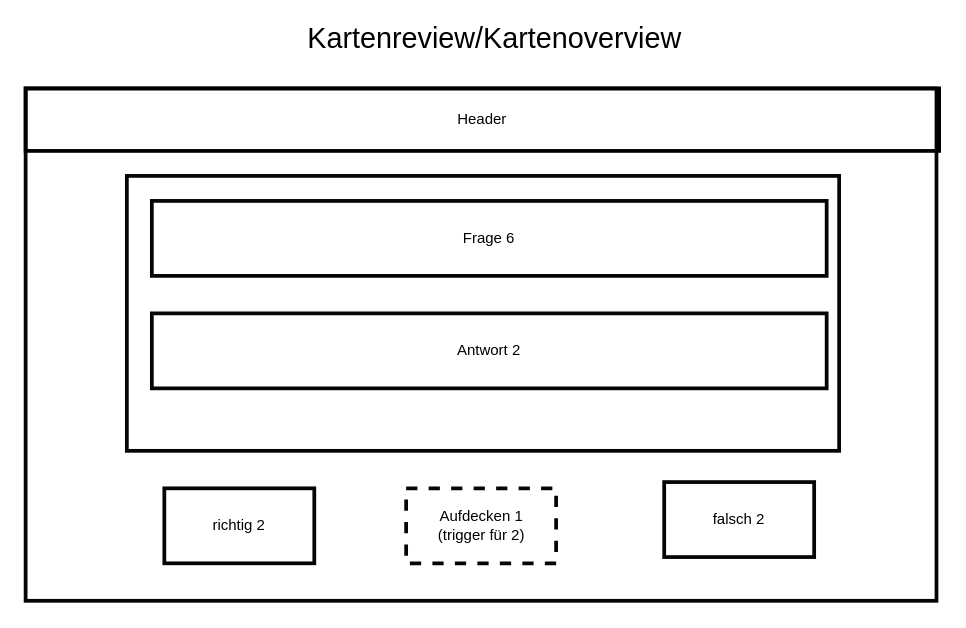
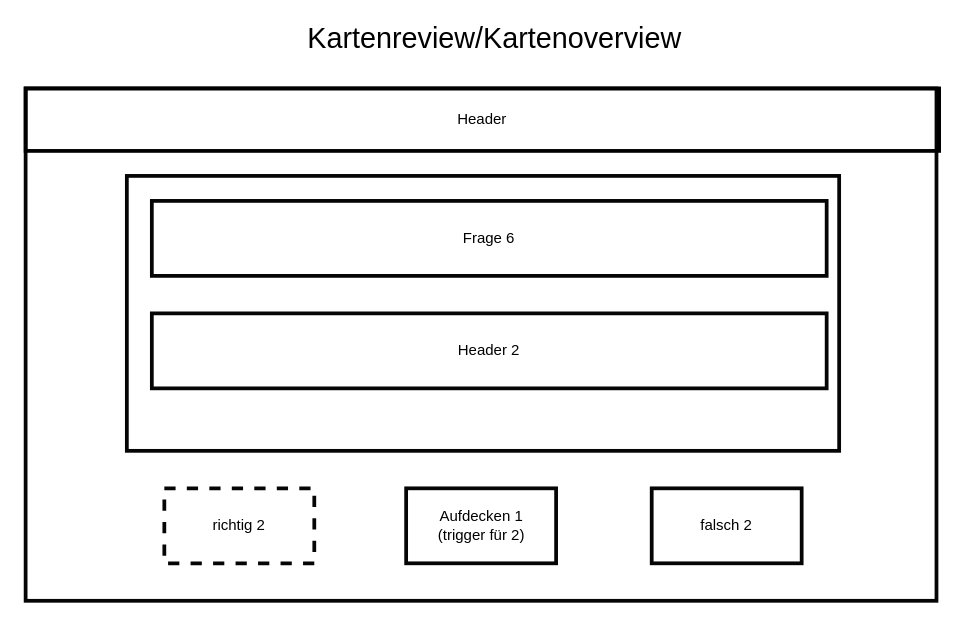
- <mxCell id="7" value="Antwort 2" style="rounded=0;whiteSpace=wrap;html=1;strokeColor=#050505;strokeWidth=3;fillColor=none;gradientColor=none;" vertex="1" parent="1"><mxGeometry x="121" y="250" width="540" height="60" as="geometry" /></mxCell>
+ <mxCell id="7" value="Header 2" style="rounded=0;whiteSpace=wrap;html=1;strokeColor=#050505;strokeWidth=3;fillColor=none;gradientColor=none;" vertex="1" parent="1"><mxGeometry x="121" y="250" width="540" height="60" as="geometry" /></mxCell>
- <mxCell id="9" value="falsch 2" style="rounded=0;whiteSpace=wrap;html=1;strokeColor=#050505;strokeWidth=3;fillColor=none;gradientColor=none;" vertex="1" parent="1"><mxGeometry x="531" y="385" width="120" height="60" as="geometry" /></mxCell>
+ <mxCell id="9" value="falsch 2" style="rounded=0;whiteSpace=wrap;html=1;strokeColor=#050505;strokeWidth=3;fillColor=none;gradientColor=none;" vertex="1" parent="1"><mxGeometry x="521" y="390" width="120" height="60" as="geometry" /></mxCell>
- <mxCell id="8" value="richtig 2" style="rounded=0;whiteSpace=wrap;html=1;strokeColor=#050505;strokeWidth=3;fillColor=none;gradientColor=none;" vertex="1" parent="1"><mxGeometry x="131" y="390" width="120" height="60" as="geometry" /></mxCell>
+ <mxCell id="8" value="richtig 2" style="rounded=0;whiteSpace=wrap;html=1;strokeColor=#050505;strokeWidth=3;fillColor=none;gradientColor=none;dashed=1;" vertex="1" parent="1"><mxGeometry x="131" y="390" width="120" height="60" as="geometry" /></mxCell>
- <mxCell id="10" value="Aufdecken 1&lt;br&gt;(trigger für 2)" style="rounded=0;whiteSpace=wrap;html=1;strokeColor=#050505;strokeWidth=3;fillColor=none;gradientColor=none;dashed=1;" vertex="1" parent="1"><mxGeometry x="324.5" y="390" width="120" height="60" as="geometry" /></mxCell>
+ <mxCell id="10" value="Aufdecken 1&lt;br&gt;(trigger für 2)" style="rounded=0;whiteSpace=wrap;html=1;strokeColor=#050505;strokeWidth=3;fillColor=none;gradientColor=none;" vertex="1" parent="1"><mxGeometry x="324.5" y="390" width="120" height="60" as="geometry" /></mxCell>
